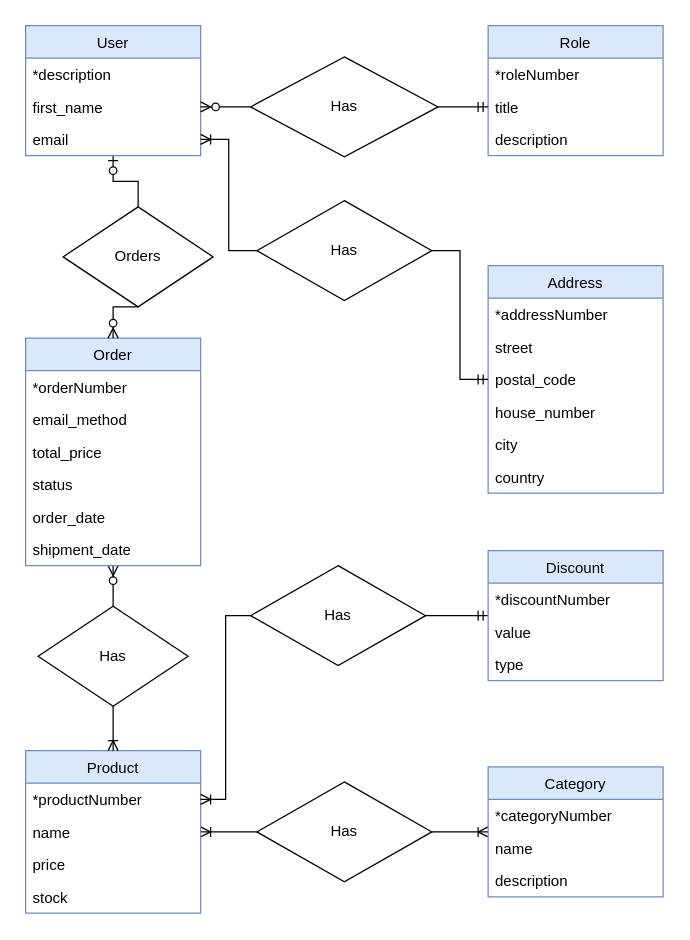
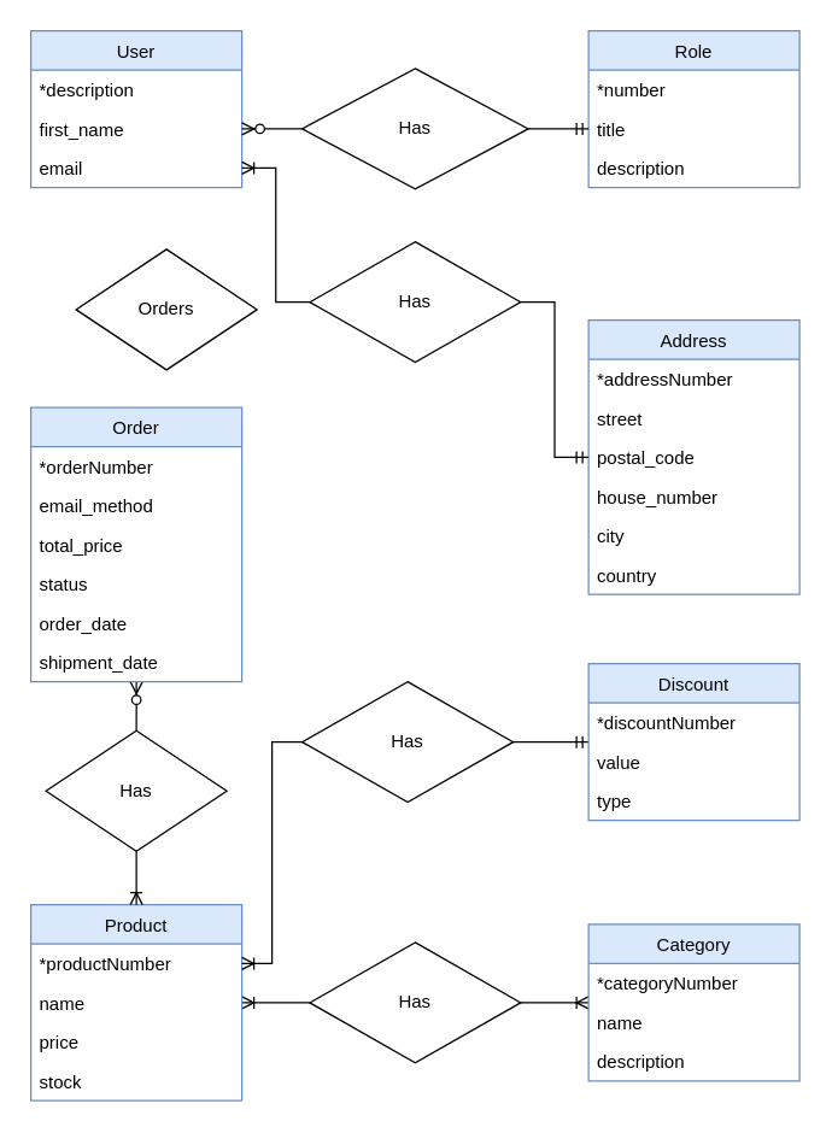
- <mxCell id="8" value="*roleNumber" style="text;strokeColor=none;fillColor=none;align=left;verticalAlign=top;spacingLeft=4;spacingRight=4;overflow=hidden;rotatable=0;points=[[0,0.5],[1,0.5]];portConstraint=eastwest;" vertex="1" parent="7"><mxGeometry y="26" width="140" height="26" as="geometry" /></mxCell>
+ <mxCell id="8" value="*number" style="text;strokeColor=none;fillColor=none;align=left;verticalAlign=top;spacingLeft=4;spacingRight=4;overflow=hidden;rotatable=0;points=[[0,0.5],[1,0.5]];portConstraint=eastwest;" vertex="1" parent="7"><mxGeometry y="26" width="140" height="26" as="geometry" /></mxCell>
- <mxCell id="2" style="edgeStyle=orthogonalEdgeStyle;rounded=0;orthogonalLoop=1;jettySize=auto;html=1;exitX=0.5;exitY=1;exitDx=0;exitDy=0;entryX=0.5;entryY=0;entryDx=0;entryDy=0;startArrow=ERzeroToOne;startFill=1;endArrow=none;endFill=0;" edge="1" parent="1" source="3" target="23"><mxGeometry relative="1" as="geometry" /></mxCell>
- <mxCell id="22" style="edgeStyle=orthogonalEdgeStyle;rounded=0;orthogonalLoop=1;jettySize=auto;html=1;exitX=0.5;exitY=1;exitDx=0;exitDy=0;entryX=0.5;entryY=0;entryDx=0;entryDy=0;startArrow=none;startFill=0;endArrow=ERzeroToMany;endFill=1;" edge="1" parent="1" source="23" target="15"><mxGeometry relative="1" as="geometry" /></mxCell>
